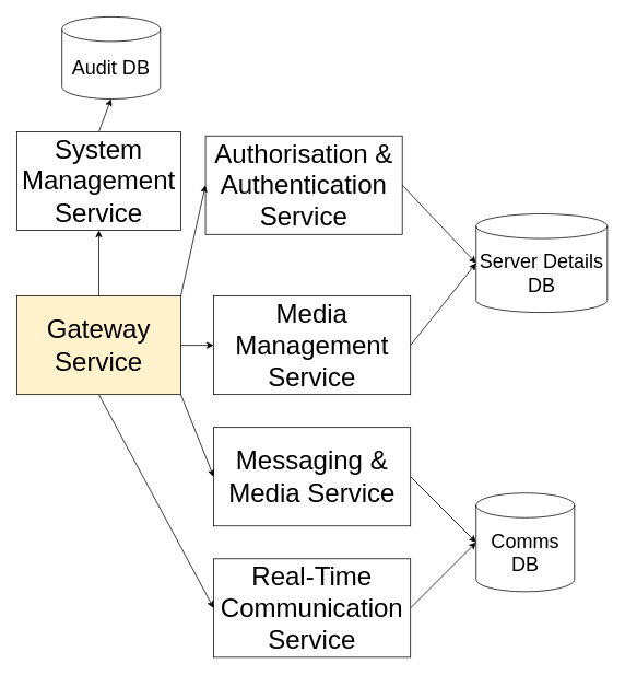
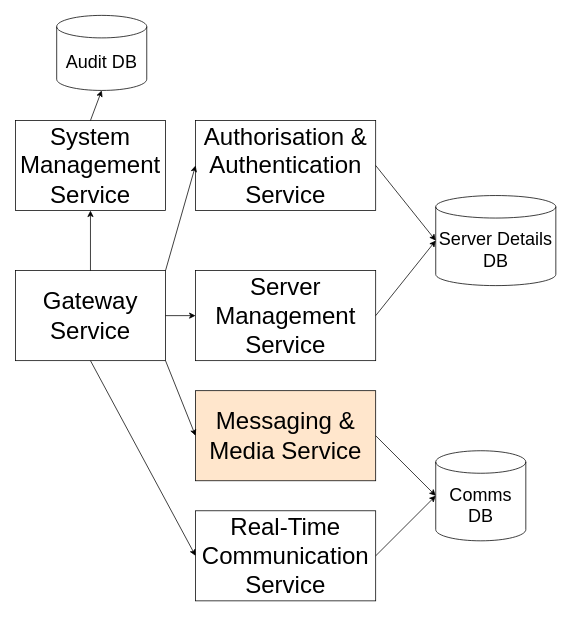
- <mxCell id="3" value="&lt;font style=&quot;font-size: 32px;&quot;&gt;Authorisation &amp;amp; Authentication Service&lt;/font&gt;" style="rounded=0;whiteSpace=wrap;html=1;" parent="1" vertex="1"><mxGeometry x="250" y="165" width="240" height="120" as="geometry" /></mxCell>
+ <mxCell id="3" value="&lt;font style=&quot;font-size: 32px;&quot;&gt;Authorisation &amp;amp; Authentication Service&lt;/font&gt;" style="rounded=0;whiteSpace=wrap;html=1;" parent="1" vertex="1"><mxGeometry x="260" y="160" width="240" height="120" as="geometry" /></mxCell>
- <mxCell id="2" value="&lt;div&gt;&lt;font style=&quot;font-size: 32px;&quot;&gt;Gateway&lt;/font&gt;&lt;/div&gt;&lt;div&gt;&lt;font style=&quot;font-size: 32px;&quot;&gt;Service&lt;/font&gt;&lt;/div&gt;" style="rounded=0;whiteSpace=wrap;html=1;fillColor=#fff2cc;" parent="1" vertex="1"><mxGeometry x="20" y="360" width="200" height="120" as="geometry" /></mxCell>
+ <mxCell id="2" value="&lt;div&gt;&lt;font style=&quot;font-size: 32px;&quot;&gt;Gateway&lt;/font&gt;&lt;/div&gt;&lt;div&gt;&lt;font style=&quot;font-size: 32px;&quot;&gt;Service&lt;/font&gt;&lt;/div&gt;" style="rounded=0;whiteSpace=wrap;html=1;" parent="1" vertex="1"><mxGeometry x="20" y="360" width="200" height="120" as="geometry" /></mxCell>
- <mxCell id="4" value="&lt;font style=&quot;font-size: 32px;&quot;&gt;Media Management Service&lt;/font&gt;" style="rounded=0;whiteSpace=wrap;html=1;" parent="1" vertex="1"><mxGeometry x="260" y="360" width="240" height="120" as="geometry" /></mxCell>
+ <mxCell id="4" value="&lt;font style=&quot;font-size: 32px;&quot;&gt;Server Management Service&lt;/font&gt;" style="rounded=0;whiteSpace=wrap;html=1;" parent="1" vertex="1"><mxGeometry x="260" y="360" width="240" height="120" as="geometry" /></mxCell>
- <mxCell id="5" value="&lt;font style=&quot;font-size: 32px;&quot;&gt;Messaging &amp;amp; Media Service&lt;/font&gt;" style="rounded=0;whiteSpace=wrap;html=1;" parent="1" vertex="1"><mxGeometry x="260" y="520" width="240" height="120" as="geometry" /></mxCell>
+ <mxCell id="5" value="&lt;font style=&quot;font-size: 32px;&quot;&gt;Messaging &amp;amp; Media Service&lt;/font&gt;" style="rounded=0;whiteSpace=wrap;html=1;fillColor=#ffe6cc;" parent="1" vertex="1"><mxGeometry x="260" y="520" width="240" height="120" as="geometry" /></mxCell>
